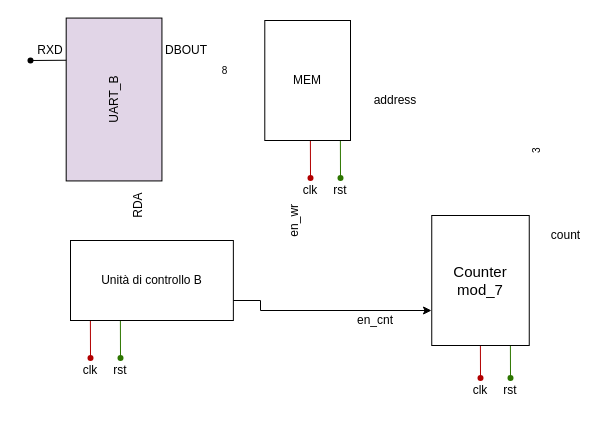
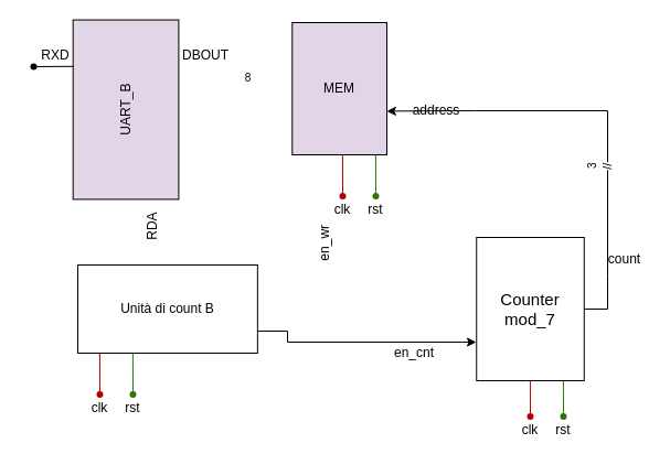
- <mxCell id="31" value="MEM" style="rounded=0;whiteSpace=wrap;html=1;" vertex="1" parent="1"><mxGeometry x="264.29" y="20" width="85.713" height="120" as="geometry" /></mxCell>
+ <mxCell id="31" value="MEM" style="rounded=0;whiteSpace=wrap;html=1;fillColor=#e1d5e7;" vertex="1" parent="1"><mxGeometry x="264.29" y="20" width="85.713" height="120" as="geometry" /></mxCell>
+ <mxCell id="42" value="" style="endArrow=classic;html=1;rounded=0;entryX=0.998;entryY=0.67;entryDx=0;entryDy=0;entryPerimeter=0;exitX=1;exitY=0.5;exitDx=0;exitDy=0;" edge="1" parent="1" source="33" target="31"><mxGeometry width="50" height="50" relative="1" as="geometry"><mxPoint x="550" y="270" as="sourcePoint" /><mxPoint x="400" y="110" as="targetPoint" /><Array as="points"><mxPoint x="550" y="280" /><mxPoint x="550" y="250" /><mxPoint x="550" y="100" /><mxPoint x="430" y="100" /></Array></mxGeometry></mxCell>
+ <mxCell id="43" value="//" style="edgeLabel;html=1;align=center;verticalAlign=middle;resizable=0;points=[];rotation=90;" vertex="1" connectable="0" parent="42"><mxGeometry x="-0.242" y="-2" relative="1" as="geometry"><mxPoint x="-1" as="offset" /></mxGeometry></mxCell>
- <mxCell id="30" value="Unità di controllo B" style="rounded=0;whiteSpace=wrap;html=1;" vertex="1" parent="1"><mxGeometry x="70" y="240" width="162.86" height="80" as="geometry" /></mxCell>
+ <mxCell id="30" value="Unità di count B" style="rounded=0;whiteSpace=wrap;html=1;" vertex="1" parent="1"><mxGeometry x="70" y="240" width="162.86" height="80" as="geometry" /></mxCell>
